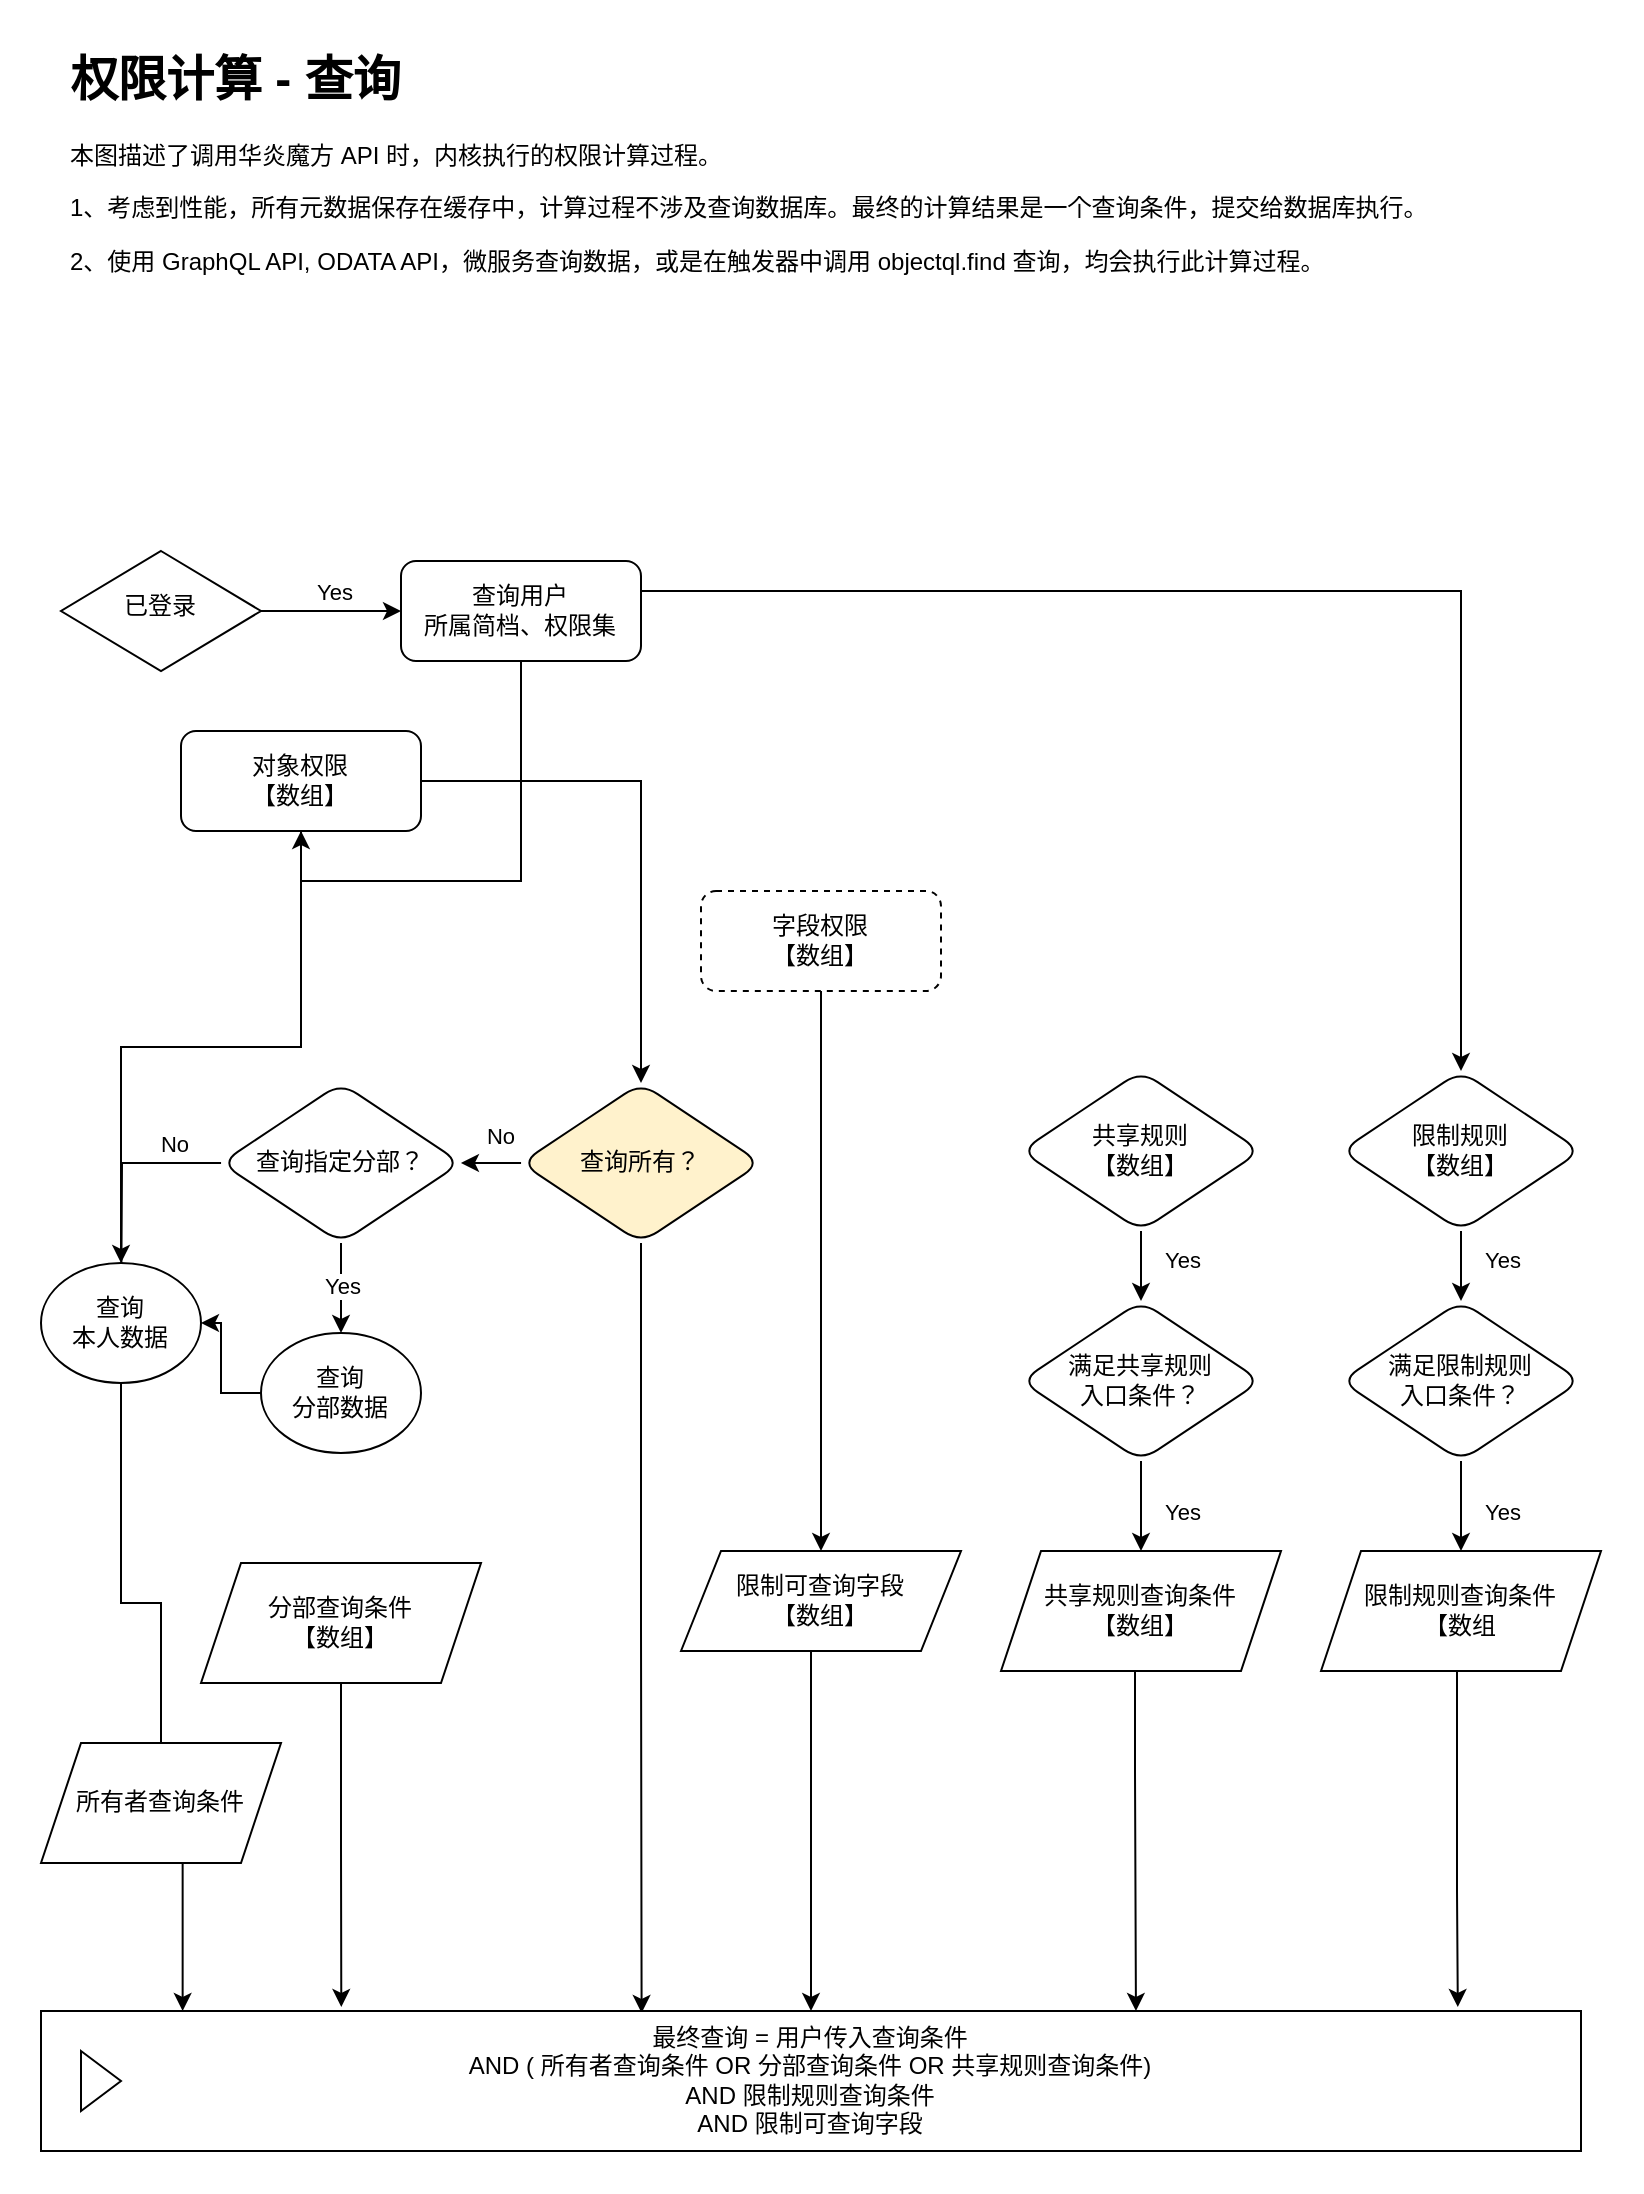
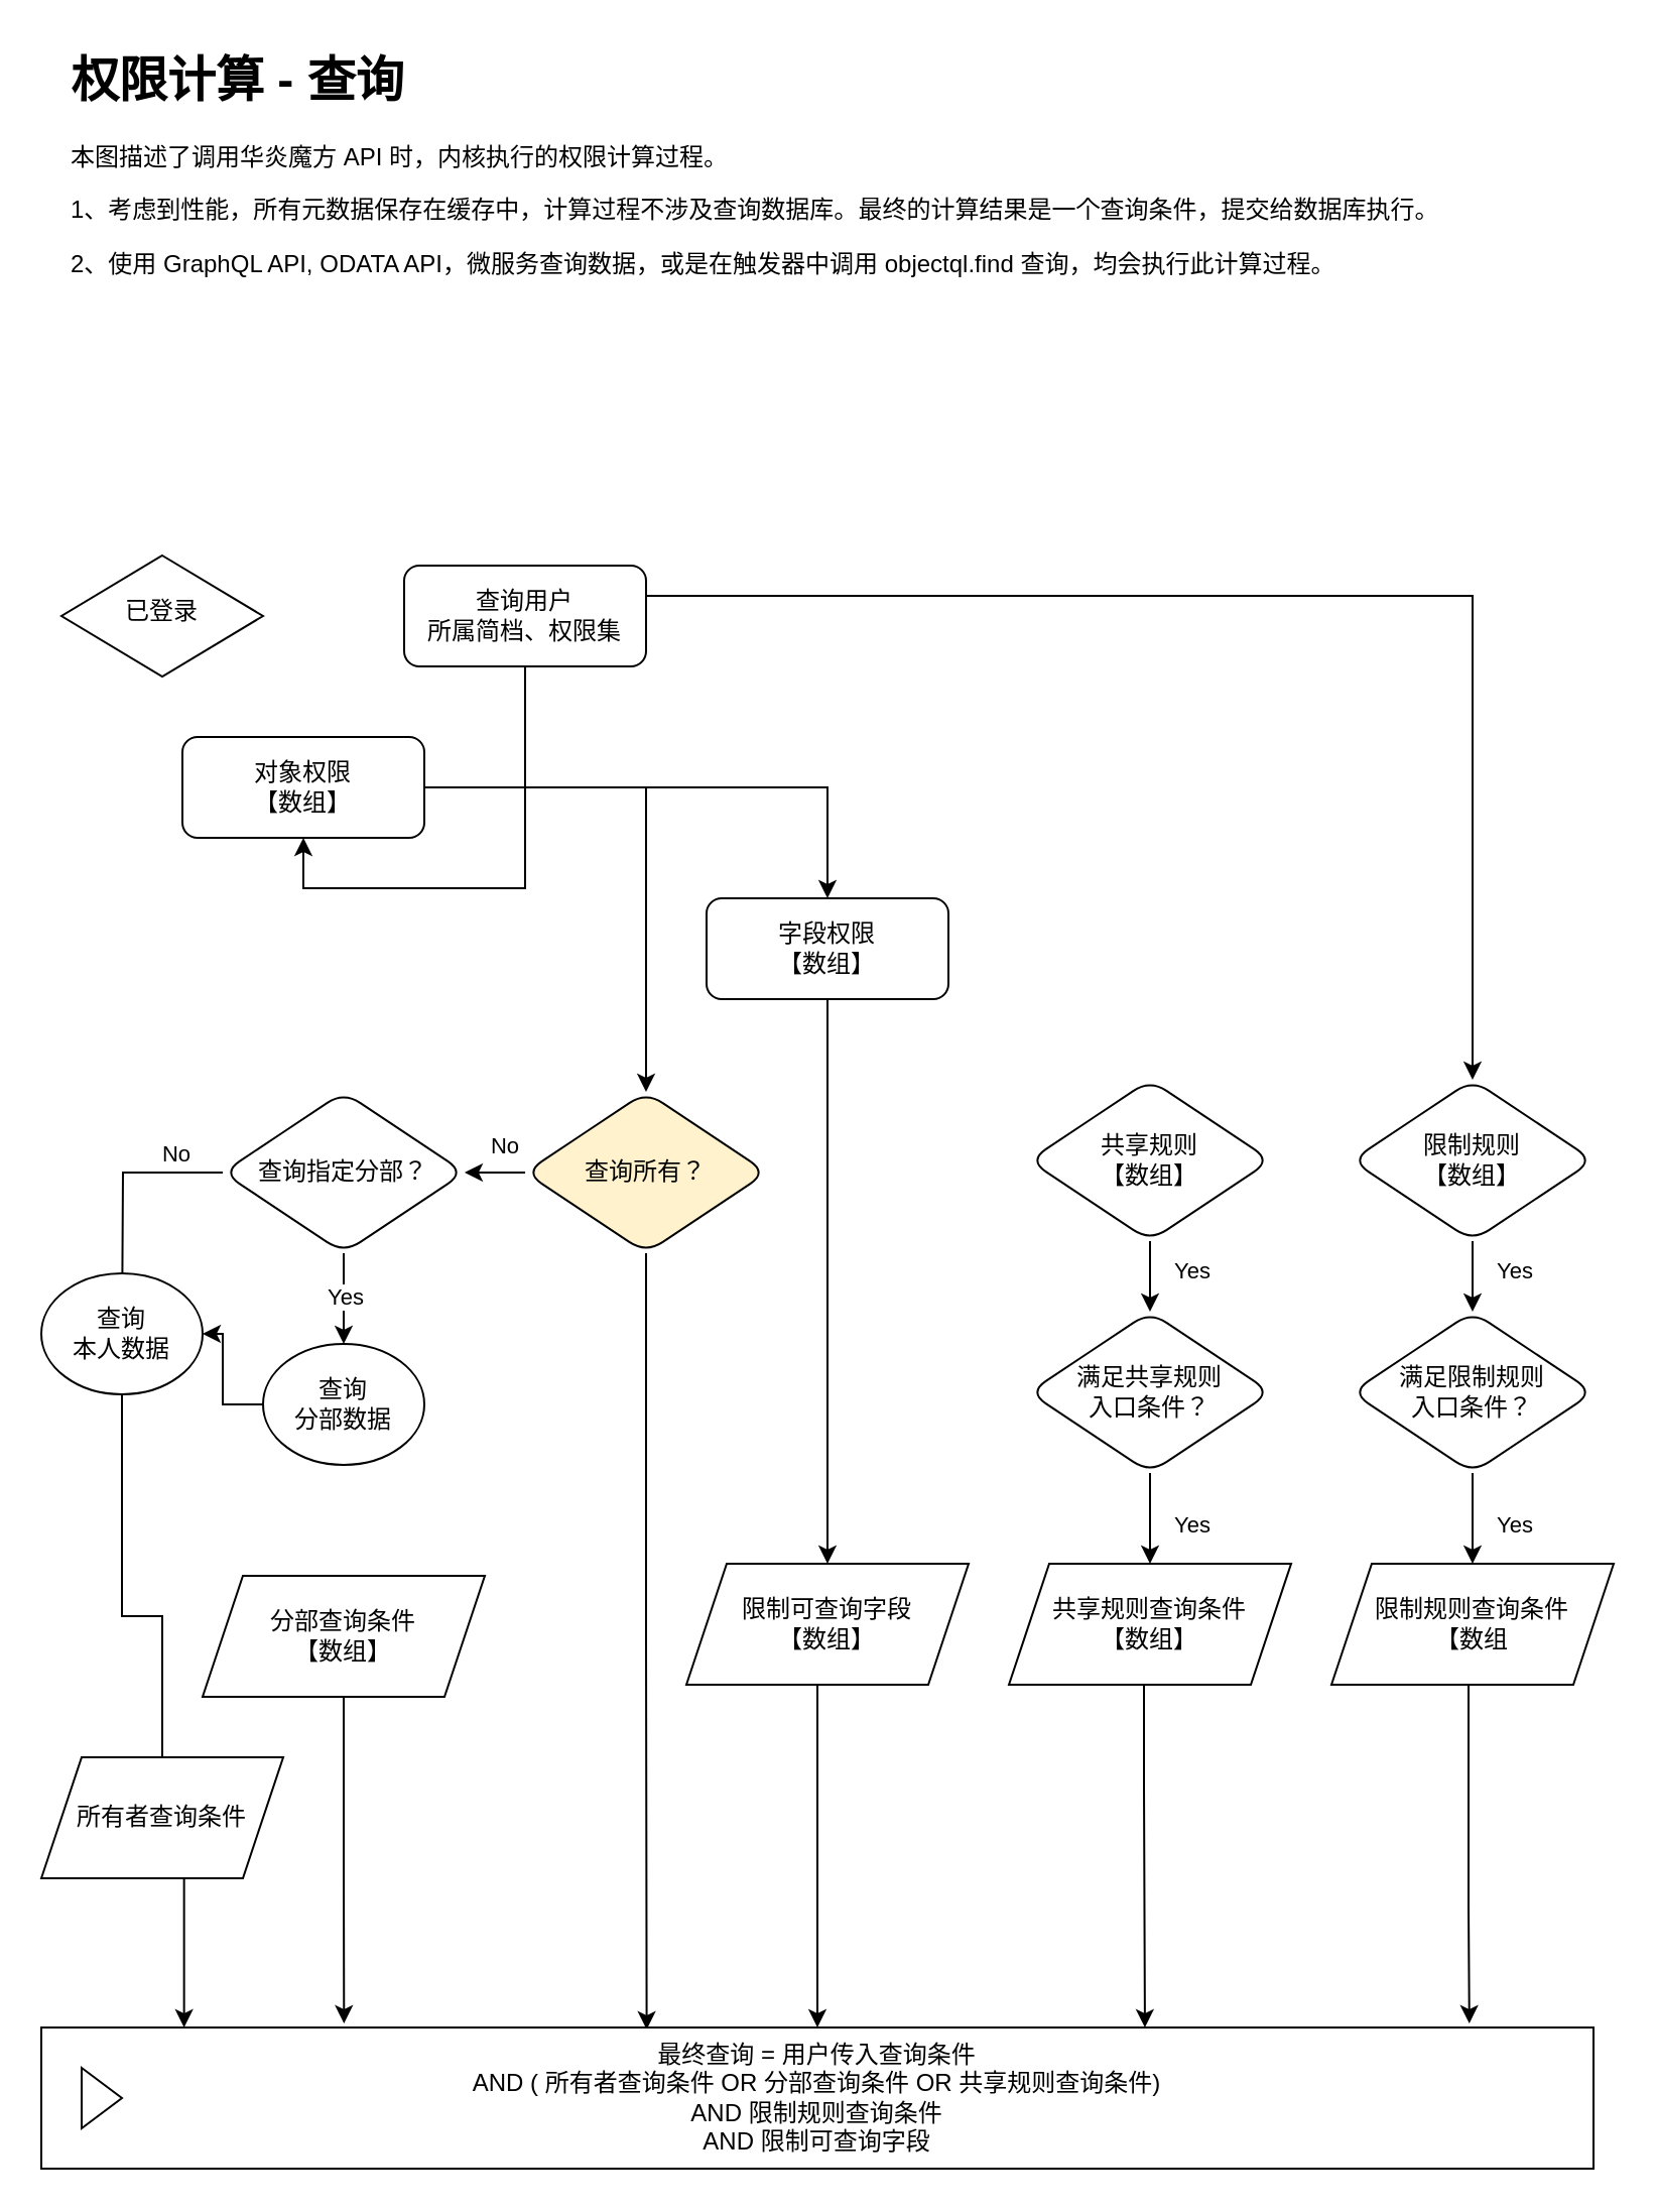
- <mxCell id="2" value="" style="edgeStyle=orthogonalEdgeStyle;rounded=0;orthogonalLoop=1;jettySize=auto;html=1;" edge="1" parent="1" source="4" target="32"><mxGeometry relative="1" as="geometry" /></mxCell>
- <mxCell id="3" value="Yes" style="edgeLabel;html=1;align=center;verticalAlign=middle;resizable=0;points=[];" vertex="1" connectable="0" parent="2"><mxGeometry x="0.029" y="1" relative="1" as="geometry"><mxPoint y="-9" as="offset" /></mxGeometry></mxCell>
- <mxCell id="45" value="字段权限&lt;br&gt;【数组】" style="rounded=1;whiteSpace=wrap;html=1;fontSize=12;glass=0;strokeWidth=1;shadow=0;dashed=1;" vertex="1" parent="1"><mxGeometry x="350" y="445" width="120" height="50" as="geometry" /></mxCell>
+ <mxCell id="45" value="字段权限&lt;br&gt;【数组】" style="rounded=1;whiteSpace=wrap;html=1;fontSize=12;glass=0;strokeWidth=1;shadow=0;" vertex="1" parent="1"><mxGeometry x="350" y="445" width="120" height="50" as="geometry" /></mxCell>
- <mxCell id="34" value="" style="edgeStyle=orthogonalEdgeStyle;rounded=0;orthogonalLoop=1;jettySize=auto;html=1;" edge="1" parent="1" source="35" target="17"><mxGeometry relative="1" as="geometry" /></mxCell>
+ <mxCell id="34" value="" style="edgeStyle=orthogonalEdgeStyle;rounded=0;orthogonalLoop=1;jettySize=auto;html=1;" edge="1" parent="1" source="35" target="45"><mxGeometry relative="1" as="geometry" /></mxCell>
- <mxCell id="47" value="限制可查询字段&lt;br&gt;【数组】" style="shape=parallelogram;perimeter=parallelogramPerimeter;whiteSpace=wrap;html=1;fixedSize=1;" vertex="1" parent="1"><mxGeometry x="340" y="775" width="140" height="50" as="geometry" /></mxCell>
+ <mxCell id="47" value="限制可查询字段&lt;br&gt;【数组】" style="shape=parallelogram;perimeter=parallelogramPerimeter;whiteSpace=wrap;html=1;fixedSize=1;" vertex="1" parent="1"><mxGeometry x="340" y="775" width="140" height="60" as="geometry" /></mxCell>
